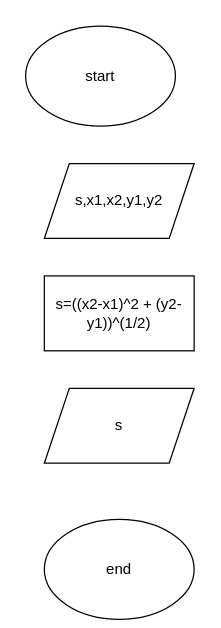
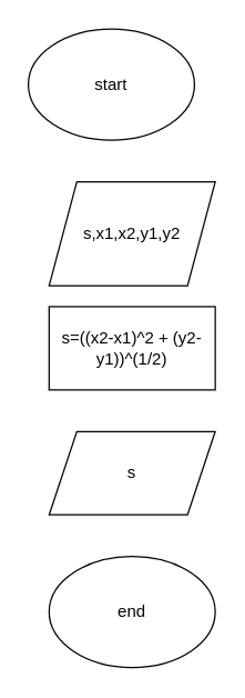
- <mxCell id="3" value="s,x1,x2,y1,y2" style="shape=parallelogram;perimeter=parallelogramPerimeter;whiteSpace=wrap;html=1;fixedSize=1;" vertex="1" parent="1"><mxGeometry x="35" y="130" width="120" height="60" as="geometry" /></mxCell>
+ <mxCell id="3" value="s,x1,x2,y1,y2" style="shape=parallelogram;perimeter=parallelogramPerimeter;whiteSpace=wrap;html=1;fixedSize=1;" vertex="1" parent="1"><mxGeometry x="35" y="130" width="120" height="75" as="geometry" /></mxCell>
- <mxCell id="6" value="end" style="ellipse;whiteSpace=wrap;html=1;" vertex="1" parent="1"><mxGeometry x="35" y="415" width="120" height="80" as="geometry" /></mxCell>
+ <mxCell id="6" value="end" style="ellipse;whiteSpace=wrap;html=1;" vertex="1" parent="1"><mxGeometry x="35" y="400" width="120" height="80" as="geometry" /></mxCell>
